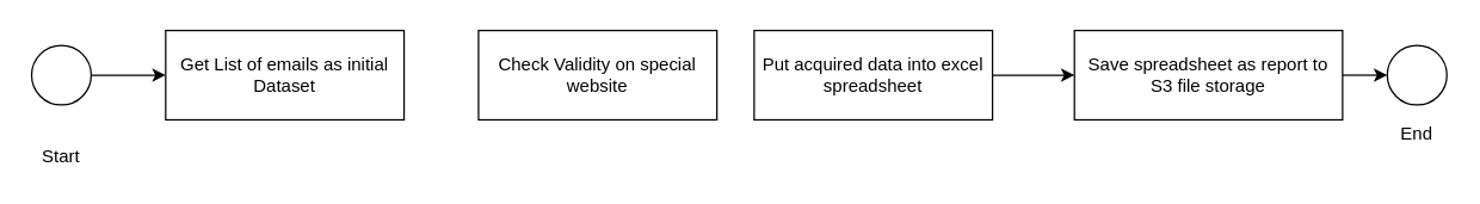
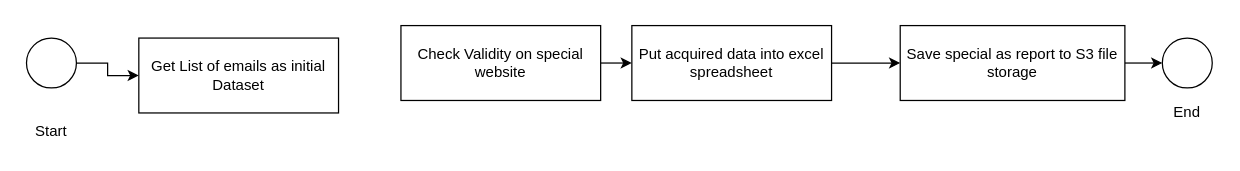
- <mxCell id="4" value="Get List of emails as initial Dataset" style="rounded=0;whiteSpace=wrap;html=1;" vertex="1" parent="1"><mxGeometry x="110" y="20" width="160" height="60" as="geometry" /></mxCell>
+ <mxCell id="4" value="Get List of emails as initial Dataset" style="rounded=0;whiteSpace=wrap;html=1;" vertex="1" parent="1"><mxGeometry x="110" y="30" width="160" height="60" as="geometry" /></mxCell>
+ <mxCell id="5" style="edgeStyle=orthogonalEdgeStyle;rounded=0;orthogonalLoop=1;jettySize=auto;html=1;exitX=1;exitY=0.5;exitDx=0;exitDy=0;entryX=0;entryY=0.5;entryDx=0;entryDy=0;" edge="1" parent="1" source="6" target="8"><mxGeometry relative="1" as="geometry" /></mxCell>
- <mxCell id="10" value="Save spreadsheet as report to S3 file storage" style="rounded=0;whiteSpace=wrap;html=1;" vertex="1" parent="1"><mxGeometry x="720" y="20" width="180" height="60" as="geometry" /></mxCell>
+ <mxCell id="10" value="Save special as report to S3 file storage" style="rounded=0;whiteSpace=wrap;html=1;" vertex="1" parent="1"><mxGeometry x="720" y="20" width="180" height="60" as="geometry" /></mxCell>
